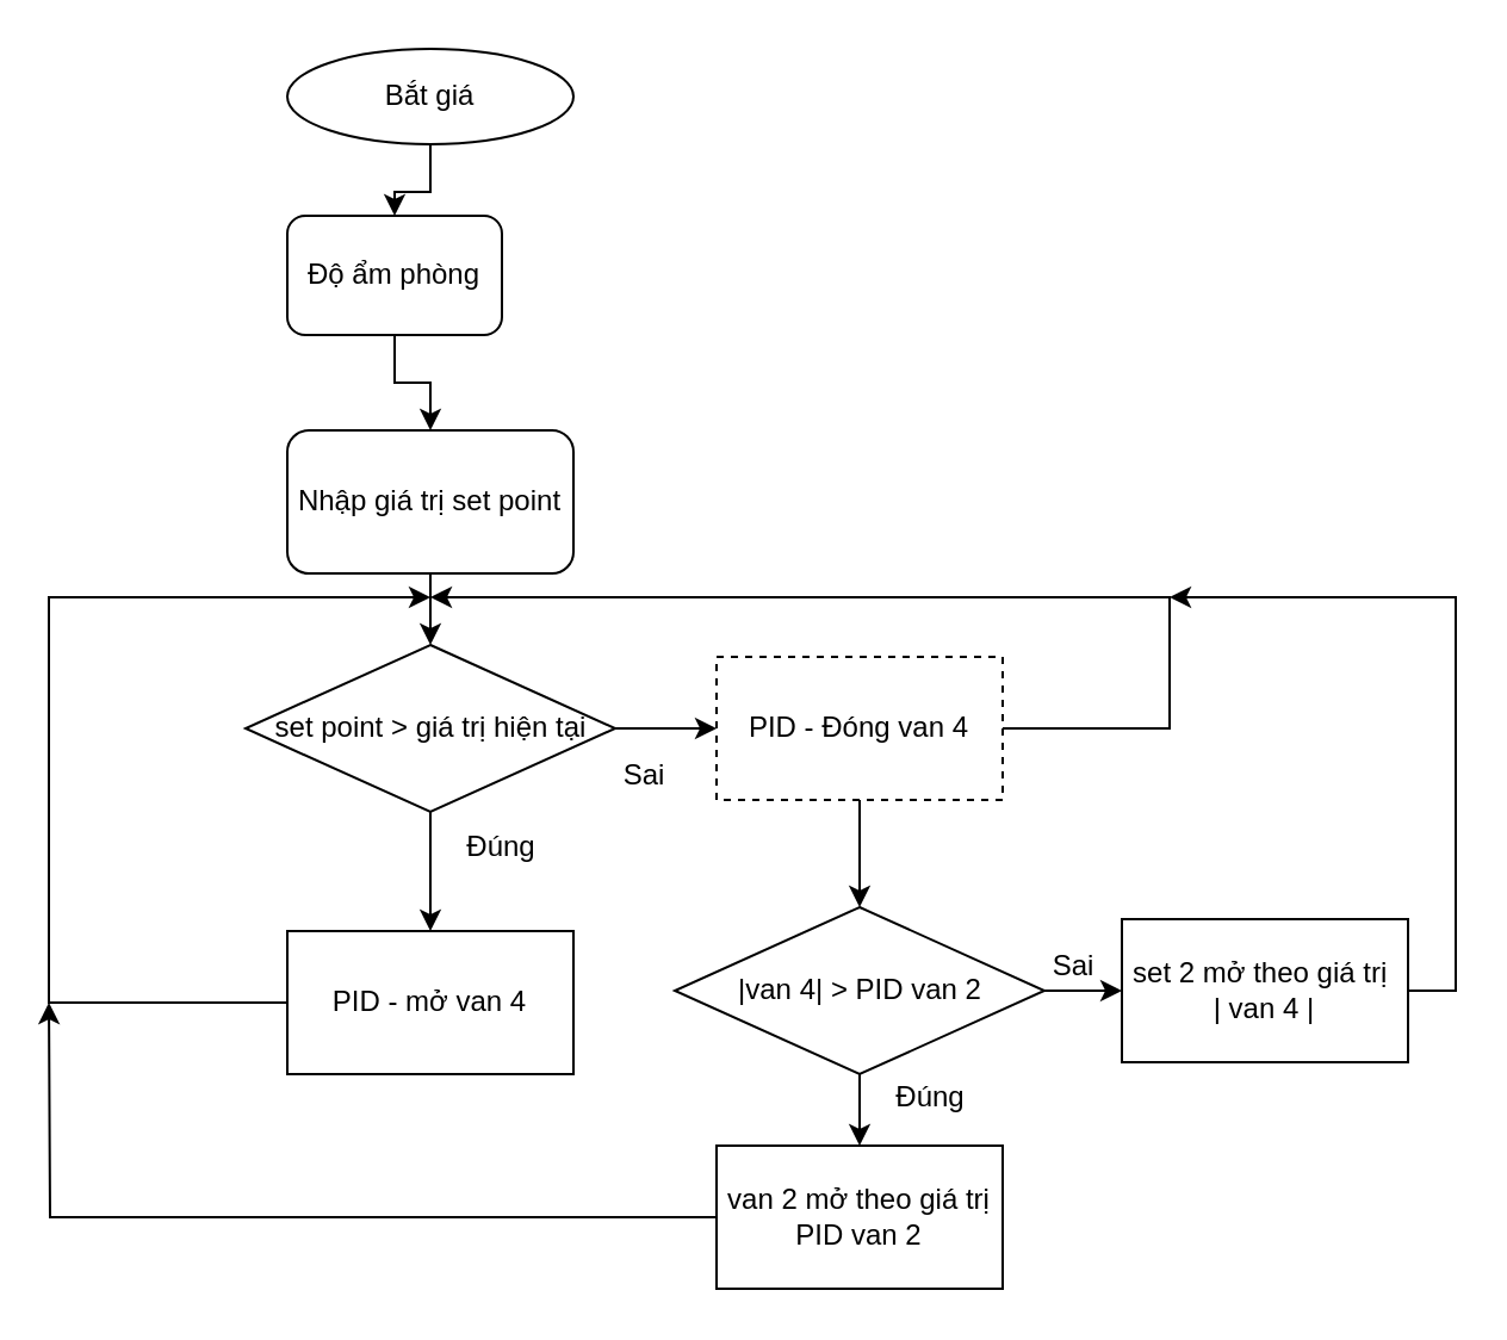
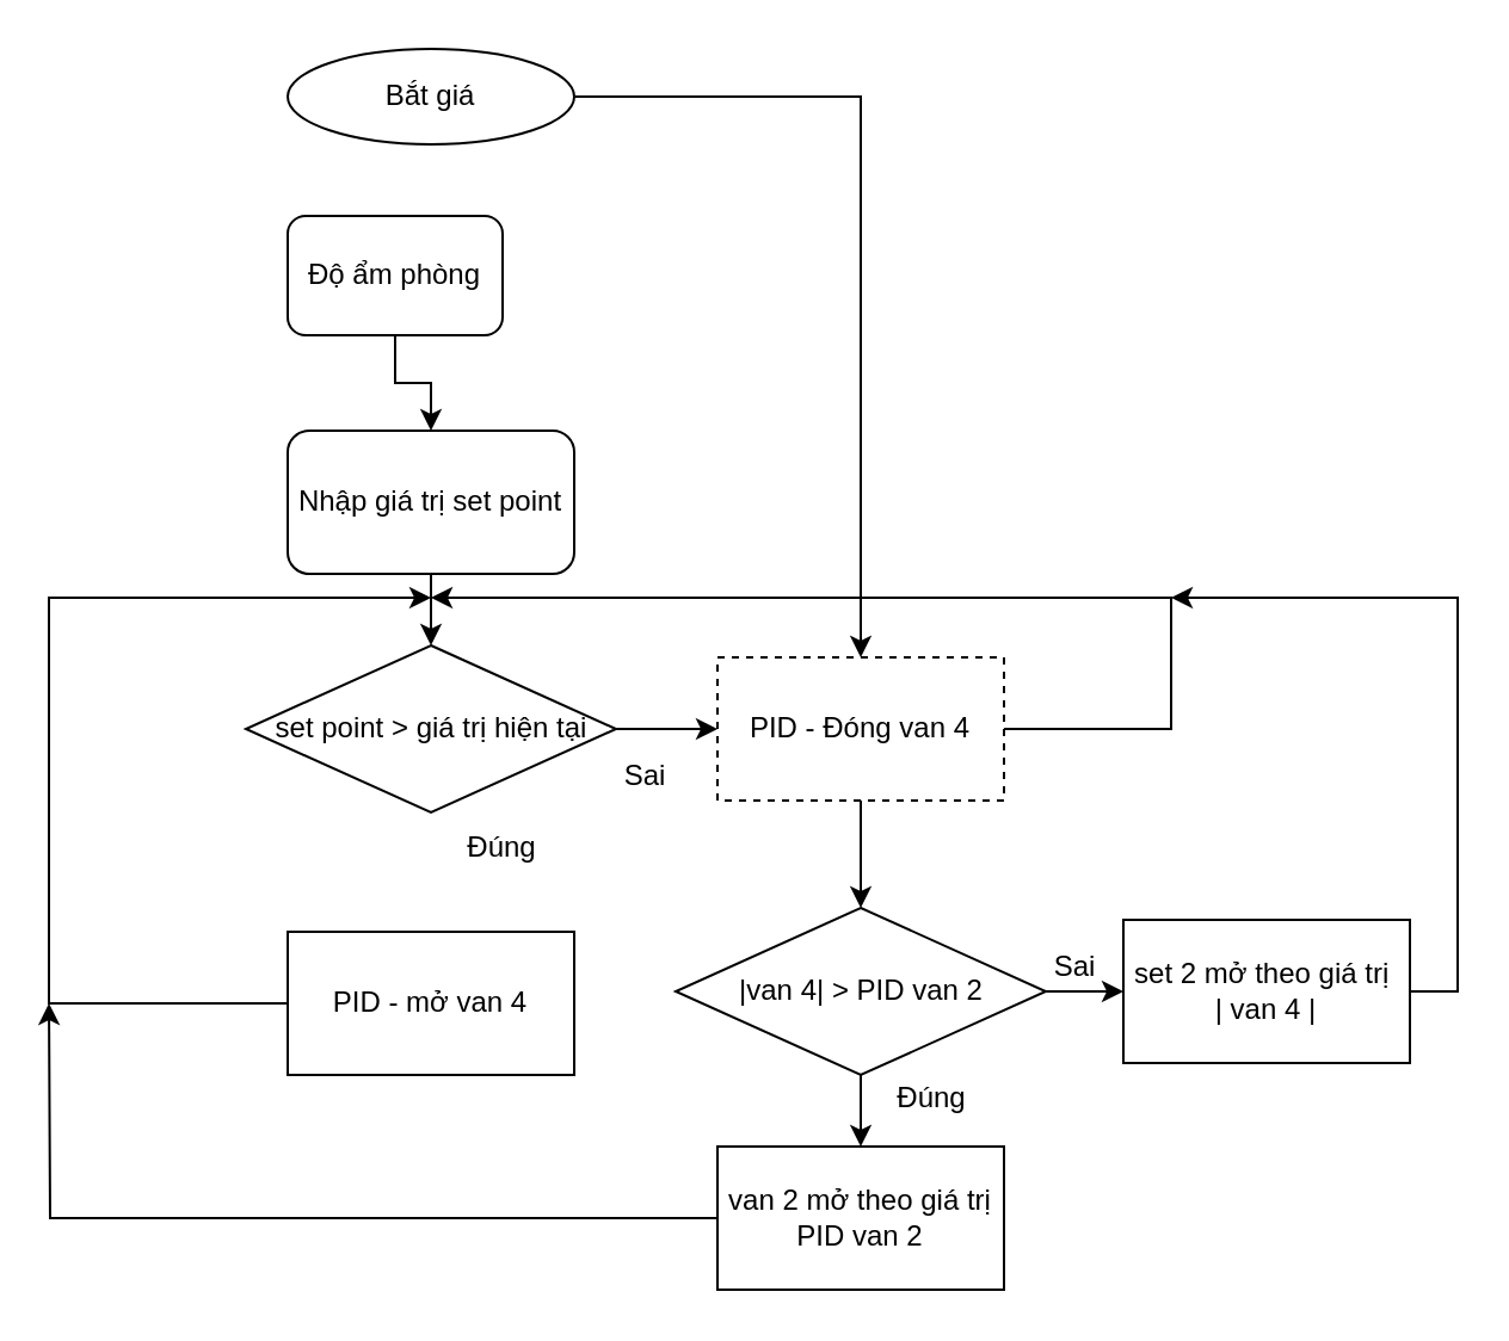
- <mxCell id="2" style="edgeStyle=orthogonalEdgeStyle;rounded=0;orthogonalLoop=1;jettySize=auto;html=1;entryX=0.5;entryY=0;entryDx=0;entryDy=0;" parent="1" source="3" target="5" edge="1"><mxGeometry relative="1" as="geometry" /></mxCell>
+ <mxCell id="2" style="edgeStyle=orthogonalEdgeStyle;rounded=0;orthogonalLoop=1;jettySize=auto;html=1;" parent="1" source="3" target="13" edge="1"><mxGeometry relative="1" as="geometry" /></mxCell>
- <mxCell id="9" style="edgeStyle=orthogonalEdgeStyle;rounded=0;orthogonalLoop=1;jettySize=auto;html=1;entryX=0.5;entryY=0;entryDx=0;entryDy=0;" parent="1" source="10" target="15" edge="1"><mxGeometry relative="1" as="geometry" /></mxCell>
